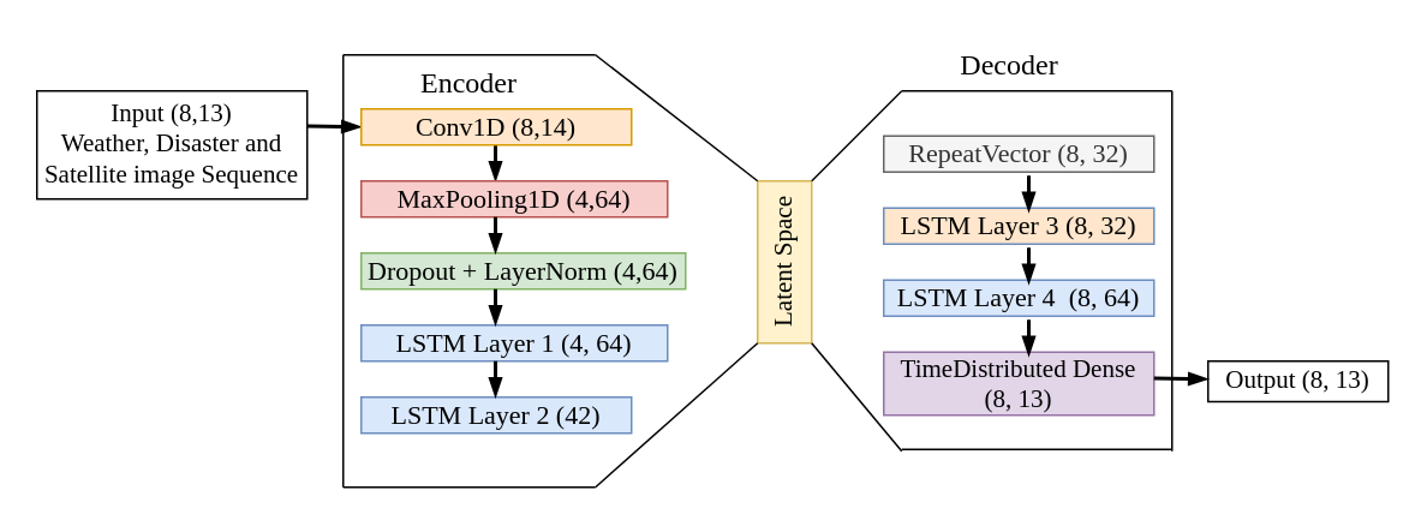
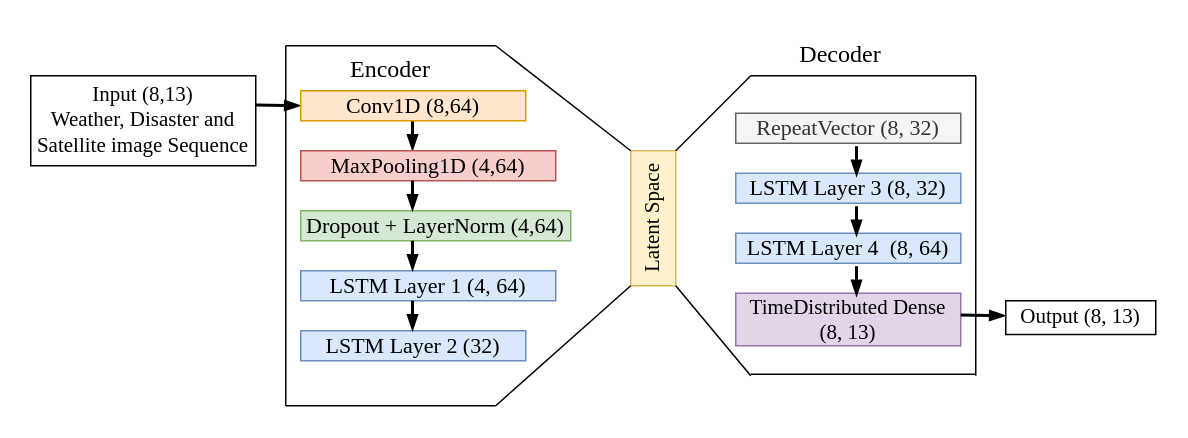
- <mxCell id="5" value="&lt;span style=&quot;font-family: &amp;quot;Times New Roman&amp;quot;, serif; font-size: 14.667px; text-align: justify; white-space-collapse: preserve;&quot;&gt;Conv1D (8,14)&lt;/span&gt;" style="rounded=0;whiteSpace=wrap;html=1;fillColor=#ffe6cc;strokeColor=#d79b00;" vertex="1" parent="1"><mxGeometry x="200" y="60" width="150" height="20" as="geometry" /></mxCell>
+ <mxCell id="5" value="&lt;span style=&quot;font-family: &amp;quot;Times New Roman&amp;quot;, serif; font-size: 14.667px; text-align: justify; white-space-collapse: preserve;&quot;&gt;Conv1D (8,64)&lt;/span&gt;" style="rounded=0;whiteSpace=wrap;html=1;fillColor=#ffe6cc;strokeColor=#d79b00;" vertex="1" parent="1"><mxGeometry x="200" y="60" width="150" height="20" as="geometry" /></mxCell>
- <mxCell id="11" value="&lt;span style=&quot;font-family: &amp;quot;Times New Roman&amp;quot;, serif; font-size: 14.667px; text-align: justify; white-space-collapse: preserve;&quot;&gt;LSTM Layer 3 (8, 32)&lt;/span&gt;" style="rounded=0;whiteSpace=wrap;html=1;fillColor=#ffe6cc;strokeColor=#6c8ebf;" vertex="1" parent="1"><mxGeometry x="490" y="115" width="150" height="20" as="geometry" /></mxCell>
+ <mxCell id="11" value="&lt;span style=&quot;font-family: &amp;quot;Times New Roman&amp;quot;, serif; font-size: 14.667px; text-align: justify; white-space-collapse: preserve;&quot;&gt;LSTM Layer 3 (8, 32)&lt;/span&gt;" style="rounded=0;whiteSpace=wrap;html=1;fillColor=#dae8fc;strokeColor=#6c8ebf;" vertex="1" parent="1"><mxGeometry x="490" y="115" width="150" height="20" as="geometry" /></mxCell>
- <mxCell id="9" value="&lt;span style=&quot;font-family: &amp;quot;Times New Roman&amp;quot;, serif; font-size: 14.667px; text-align: justify; white-space-collapse: preserve;&quot;&gt;LSTM Layer 2 (42)&lt;/span&gt;" style="rounded=0;whiteSpace=wrap;html=1;fillColor=#dae8fc;strokeColor=#6c8ebf;" vertex="1" parent="1"><mxGeometry x="200" y="220" width="150" height="20" as="geometry" /></mxCell>
+ <mxCell id="9" value="&lt;span style=&quot;font-family: &amp;quot;Times New Roman&amp;quot;, serif; font-size: 14.667px; text-align: justify; white-space-collapse: preserve;&quot;&gt;LSTM Layer 2 (32)&lt;/span&gt;" style="rounded=0;whiteSpace=wrap;html=1;fillColor=#dae8fc;strokeColor=#6c8ebf;" vertex="1" parent="1"><mxGeometry x="200" y="220" width="150" height="20" as="geometry" /></mxCell>
